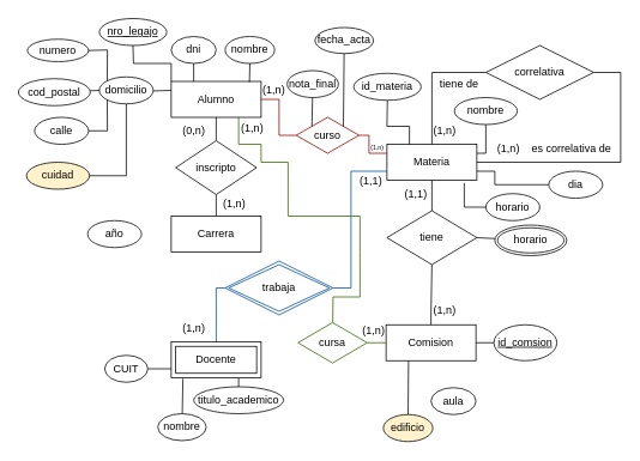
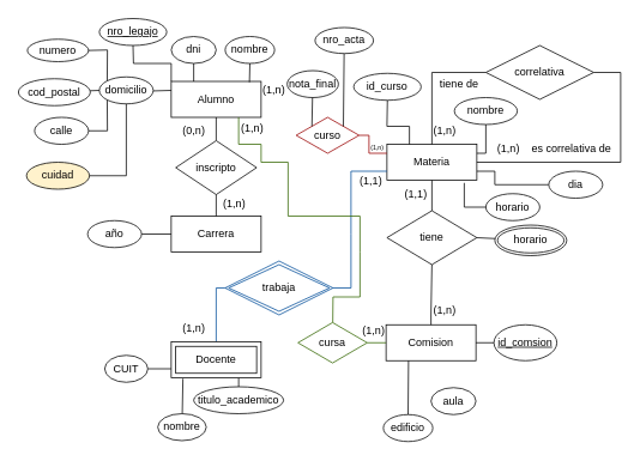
- <mxCell id="74" value="fecha_acta" style="ellipse;whiteSpace=wrap;html=1;align=center;" vertex="1" parent="1"><mxGeometry x="350" y="30" width="65" height="28.95" as="geometry" /></mxCell>
+ <mxCell id="74" value="nro_acta" style="ellipse;whiteSpace=wrap;html=1;align=center;" vertex="1" parent="1"><mxGeometry x="350" y="30" width="65" height="28.95" as="geometry" /></mxCell>
- <mxCell id="32" value="id_materia" style="ellipse;whiteSpace=wrap;html=1;align=center;" vertex="1" parent="1"><mxGeometry x="393" y="81" width="75" height="30" as="geometry" /></mxCell>
+ <mxCell id="32" value="id_curso" style="ellipse;whiteSpace=wrap;html=1;align=center;" vertex="1" parent="1"><mxGeometry x="393" y="81" width="75" height="30" as="geometry" /></mxCell>
- <mxCell id="67" value="" style="endArrow=none;html=1;rounded=0;exitX=1;exitY=0.5;exitDx=0;exitDy=0;entryX=0;entryY=0.5;entryDx=0;entryDy=0;strokeColor=#990000;" edge="1" parent="1" source="2" target="68"><mxGeometry relative="1" as="geometry"><mxPoint x="260" y="210" as="sourcePoint" /><mxPoint x="340" y="160" as="targetPoint" /><Array as="points"><mxPoint x="310" y="110" /><mxPoint x="310" y="130" /><mxPoint x="310" y="150" /></Array></mxGeometry></mxCell>
+ <mxCell id="29" value="" style="endArrow=none;html=1;rounded=0;entryX=0;entryY=0.5;entryDx=0;entryDy=0;exitX=1;exitY=0.5;exitDx=0;exitDy=0;" edge="1" parent="1" source="30" target="3"><mxGeometry relative="1" as="geometry"><mxPoint x="120" y="260" as="sourcePoint" /><mxPoint x="220" y="230" as="targetPoint" /></mxGeometry></mxCell>
- <mxCell id="54" value="edificio" style="ellipse;whiteSpace=wrap;html=1;align=center;fillColor=#fff2cc;" vertex="1" parent="1"><mxGeometry x="426" y="461" width="55" height="30" as="geometry" /></mxCell>
+ <mxCell id="54" value="edificio" style="ellipse;whiteSpace=wrap;html=1;align=center;" vertex="1" parent="1"><mxGeometry x="426" y="461" width="55" height="30" as="geometry" /></mxCell>
